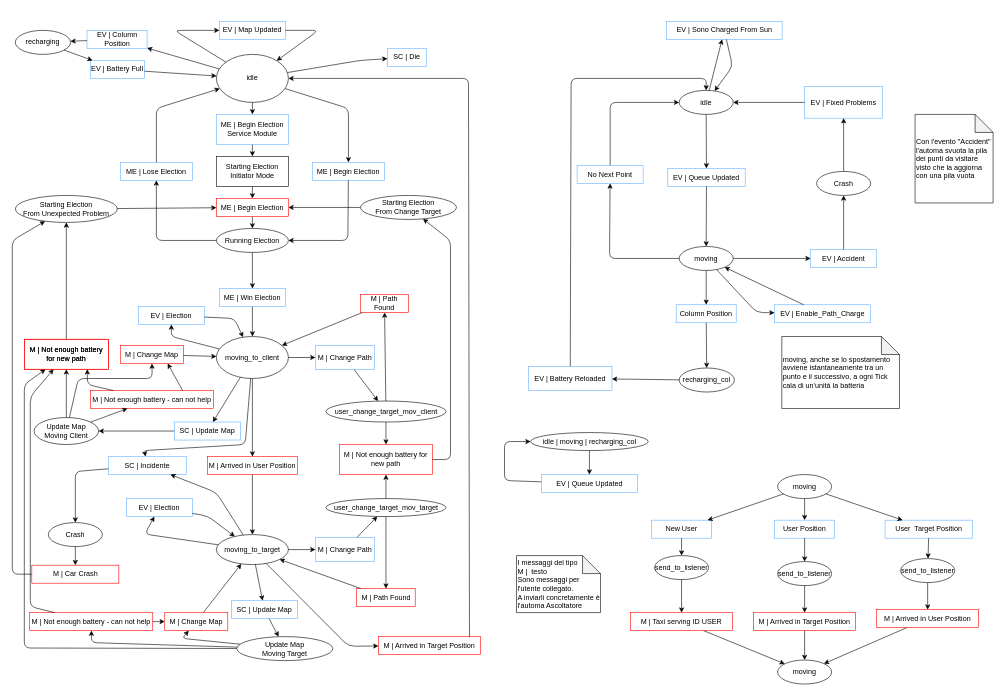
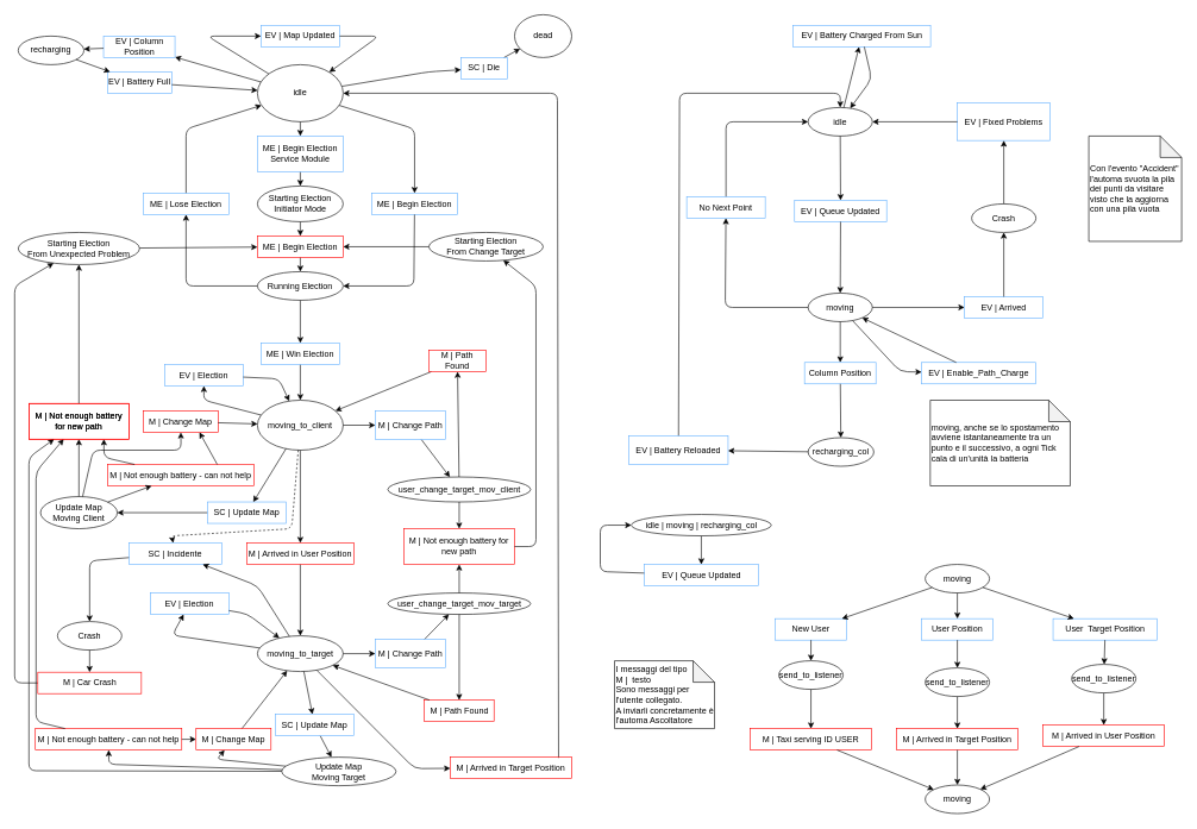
+ <mxCell id="3" value="dead" style="ellipse;whiteSpace=wrap;html=1;" parent="1" vertex="1"><mxGeometry x="720" y="20" width="80" height="60" as="geometry" /></mxCell>
- <mxCell id="128" value="EV | Sono Charged From Sun" style="rounded=0;whiteSpace=wrap;html=1;strokeColor=#66B2FF;fillColor=none;" parent="1" vertex="1"><mxGeometry x="1110" y="35" width="192.5" height="30" as="geometry" /></mxCell>
+ <mxCell id="128" value="EV | Battery Charged From Sun" style="rounded=0;whiteSpace=wrap;html=1;strokeColor=#66B2FF;fillColor=none;" parent="1" vertex="1"><mxGeometry x="1110" y="35" width="192.5" height="30" as="geometry" /></mxCell>
+ <mxCell id="32" value="" style="endArrow=classic;html=1;" parent="1" source="33" target="3" edge="1"><mxGeometry width="50" height="50" relative="1" as="geometry"><mxPoint x="445" y="140" as="sourcePoint" /><mxPoint x="510" y="180" as="targetPoint" /></mxGeometry></mxCell>
- <mxCell id="4" value="Starting Election&lt;br&gt;Initiator Mode" style="whiteSpace=wrap;html=1;rounded=0;" parent="1" vertex="1"><mxGeometry x="360" y="260" width="120" height="50" as="geometry" /></mxCell>
+ <mxCell id="4" value="Starting Election&lt;br&gt;Initiator Mode" style="ellipse;whiteSpace=wrap;html=1;" parent="1" vertex="1"><mxGeometry x="360" y="260" width="120" height="50" as="geometry" /></mxCell>
- <mxCell id="123" value="EV | Accident" style="rounded=0;whiteSpace=wrap;html=1;strokeColor=#66B2FF;fillColor=none;" parent="1" vertex="1"><mxGeometry x="1350" y="415" width="110" height="30" as="geometry" /></mxCell>
+ <mxCell id="123" value="EV | Arrived" style="rounded=0;whiteSpace=wrap;html=1;strokeColor=#66B2FF;fillColor=none;" parent="1" vertex="1"><mxGeometry x="1350" y="415" width="110" height="30" as="geometry" /></mxCell>
- <mxCell id="64" value="" style="endArrow=classic;html=1;" parent="1" source="15" target="61" edge="1"><mxGeometry width="50" height="50" relative="1" as="geometry"><mxPoint x="470" y="730" as="sourcePoint" /><mxPoint x="520" y="680" as="targetPoint" /><Array as="points"><mxPoint x="408" y="740" /><mxPoint x="240" y="750" /></Array></mxGeometry></mxCell>
+ <mxCell id="64" value="" style="endArrow=classic;html=1;dashed=1;" parent="1" source="15" target="61" edge="1"><mxGeometry width="50" height="50" relative="1" as="geometry"><mxPoint x="470" y="730" as="sourcePoint" /><mxPoint x="520" y="680" as="targetPoint" /><Array as="points"><mxPoint x="408" y="740" /><mxPoint x="240" y="750" /></Array></mxGeometry></mxCell>
